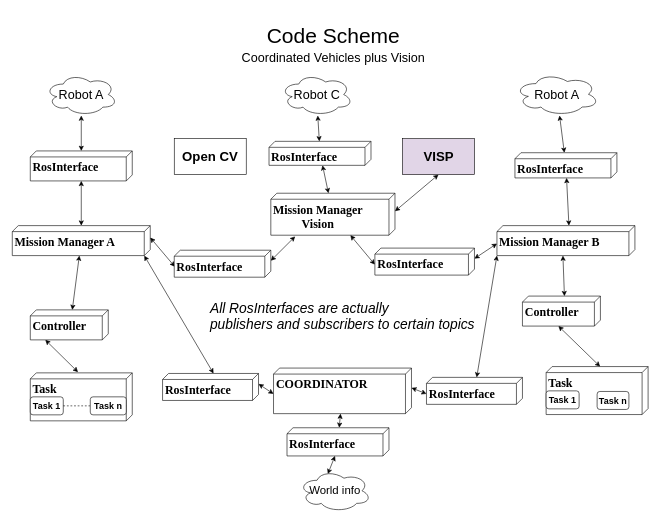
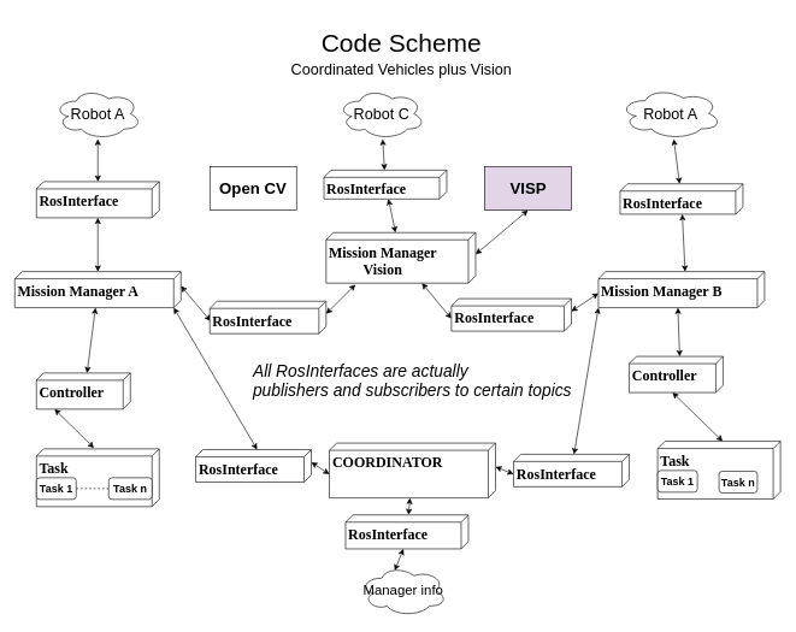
- <mxCell id="32" value="&lt;font style=&quot;font-size: 19px&quot;&gt;World info&lt;/font&gt;" style="ellipse;shape=cloud;whiteSpace=wrap;html=1;" parent="1" vertex="1"><mxGeometry x="498" y="782.571" width="120" height="70" as="geometry" /></mxCell>
+ <mxCell id="32" value="&lt;font style=&quot;font-size: 19px&quot;&gt;Manager info&lt;/font&gt;" style="ellipse;shape=cloud;whiteSpace=wrap;html=1;" parent="1" vertex="1"><mxGeometry x="498" y="782.571" width="120" height="70" as="geometry" /></mxCell>
